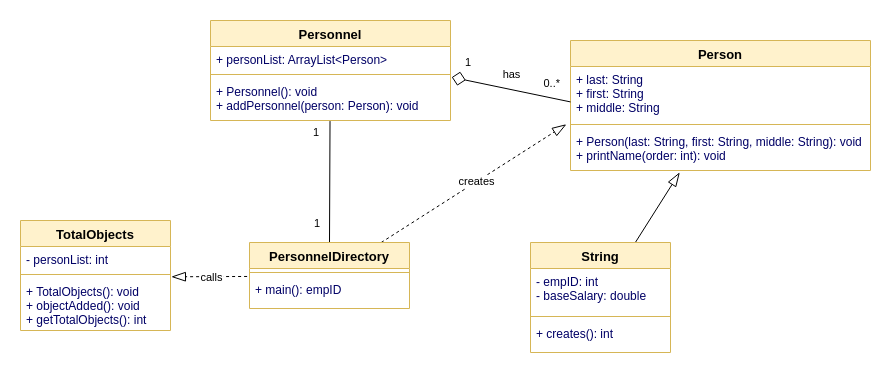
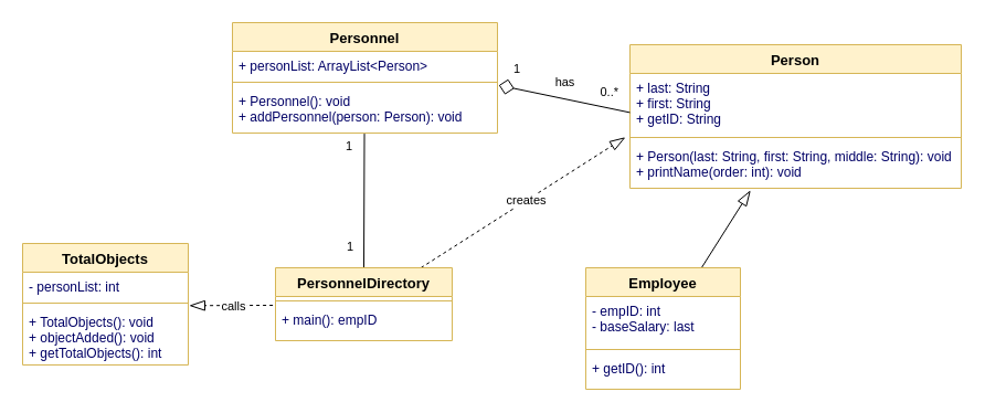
- <mxCell id="15" value="+ last: String&#10;+ first: String&#10;+ middle: String" style="text;strokeColor=none;fillColor=none;align=left;verticalAlign=top;spacingLeft=4;spacingRight=4;overflow=hidden;rotatable=0;points=[[0,0.5],[1,0.5]];portConstraint=eastwest;fontColor=#000066;" parent="14" vertex="1"><mxGeometry y="26" width="300" height="54" as="geometry" /></mxCell>
+ <mxCell id="15" value="+ last: String&#10;+ first: String&#10;+ getID: String" style="text;strokeColor=none;fillColor=none;align=left;verticalAlign=top;spacingLeft=4;spacingRight=4;overflow=hidden;rotatable=0;points=[[0,0.5],[1,0.5]];portConstraint=eastwest;fontColor=#000066;" parent="14" vertex="1"><mxGeometry y="26" width="300" height="54" as="geometry" /></mxCell>
- <mxCell id="29" value="String" style="swimlane;fontStyle=1;align=center;verticalAlign=top;childLayout=stackLayout;horizontal=1;startSize=26;horizontalStack=0;resizeParent=1;resizeParentMax=0;resizeLast=0;collapsible=1;marginBottom=0;swimlaneFillColor=#ffffff;strokeColor=#d6b656;strokeWidth=1;fillColor=#fff2cc;fontSize=13;" vertex="1" parent="1"><mxGeometry x="530" y="242" width="140" height="110" as="geometry" /></mxCell>
+ <mxCell id="29" value="Employee" style="swimlane;fontStyle=1;align=center;verticalAlign=top;childLayout=stackLayout;horizontal=1;startSize=26;horizontalStack=0;resizeParent=1;resizeParentMax=0;resizeLast=0;collapsible=1;marginBottom=0;swimlaneFillColor=#ffffff;strokeColor=#d6b656;strokeWidth=1;fillColor=#fff2cc;fontSize=13;" vertex="1" parent="1"><mxGeometry x="530" y="242" width="140" height="110" as="geometry" /></mxCell>
- <mxCell id="30" value="- empID: int&#10;- baseSalary: double" style="text;strokeColor=none;fillColor=none;align=left;verticalAlign=top;spacingLeft=4;spacingRight=4;overflow=hidden;rotatable=0;points=[[0,0.5],[1,0.5]];portConstraint=eastwest;fontColor=#000066;" vertex="1" parent="29"><mxGeometry y="26" width="140" height="44" as="geometry" /></mxCell>
+ <mxCell id="30" value="- empID: int&#10;- baseSalary: last" style="text;strokeColor=none;fillColor=none;align=left;verticalAlign=top;spacingLeft=4;spacingRight=4;overflow=hidden;rotatable=0;points=[[0,0.5],[1,0.5]];portConstraint=eastwest;fontColor=#000066;" vertex="1" parent="29"><mxGeometry y="26" width="140" height="44" as="geometry" /></mxCell>
- <mxCell id="32" value="+ creates(): int" style="text;strokeColor=none;fillColor=none;align=left;verticalAlign=top;spacingLeft=4;spacingRight=4;overflow=hidden;rotatable=0;points=[[0,0.5],[1,0.5]];portConstraint=eastwest;fontColor=#000066;" vertex="1" parent="29"><mxGeometry y="78" width="140" height="32" as="geometry" /></mxCell>
+ <mxCell id="32" value="+ getID(): int" style="text;strokeColor=none;fillColor=none;align=left;verticalAlign=top;spacingLeft=4;spacingRight=4;overflow=hidden;rotatable=0;points=[[0,0.5],[1,0.5]];portConstraint=eastwest;fontColor=#000066;" vertex="1" parent="29"><mxGeometry y="78" width="140" height="32" as="geometry" /></mxCell>
